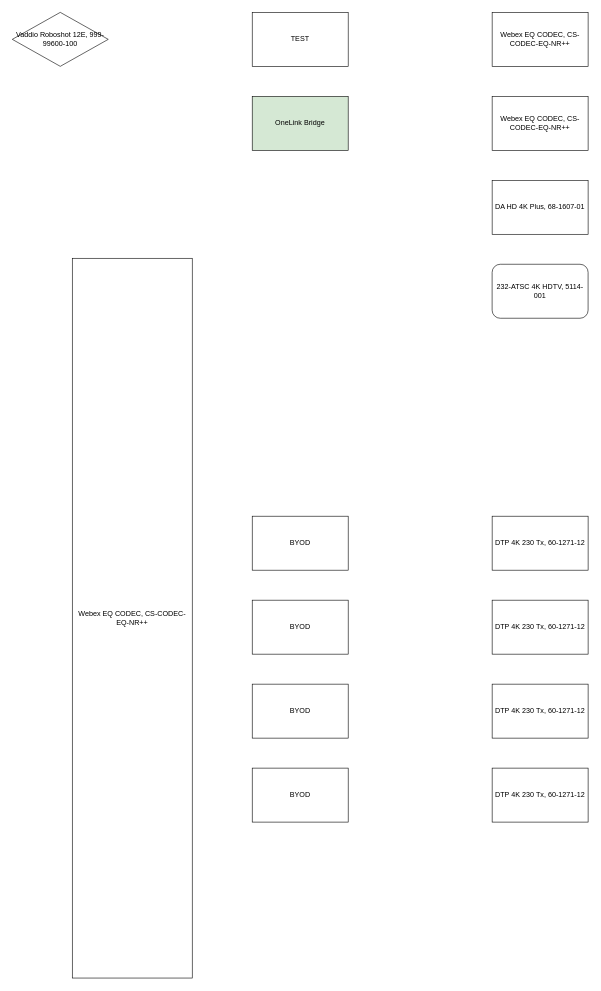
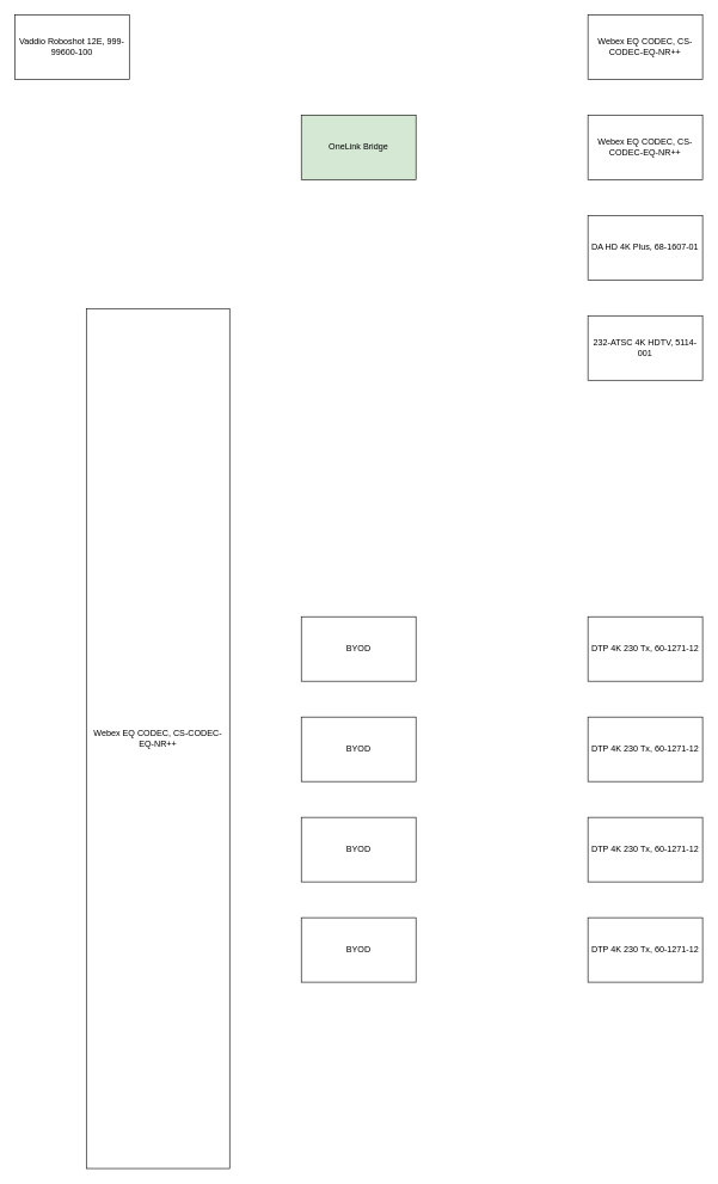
- <mxCell id="17" value="Vaddio Roboshot 12E, 999-99600-100" style="rhombus;whiteSpace=wrap;html=1;" parent="1" connectable="" vertex="1"><mxGeometry x="20" y="20" width="160" height="90" as="geometry" /></mxCell>
+ <mxCell id="17" value="Vaddio Roboshot 12E, 999-99600-100" style="rounded=0;whiteSpace=wrap;html=1;" parent="1" connectable="" vertex="1"><mxGeometry x="20" y="20" width="160" height="90" as="geometry" /></mxCell>
- <mxCell id="11" value="TEST" style="rounded=0;whiteSpace=wrap;html=1;" parent="1" connectable="" vertex="1"><mxGeometry x="420" y="20" width="160" height="90" as="geometry" /></mxCell>
- <mxCell id="6" value="232-ATSC 4K HDTV, 5114-001" style="whiteSpace=wrap;html=1;rounded=1;" parent="1" connectable="" vertex="1"><mxGeometry x="820" y="440" width="160" height="90" as="geometry" /></mxCell>
+ <mxCell id="6" value="232-ATSC 4K HDTV, 5114-001" style="rounded=0;whiteSpace=wrap;html=1;" parent="1" connectable="" vertex="1"><mxGeometry x="820" y="440" width="160" height="90" as="geometry" /></mxCell>
